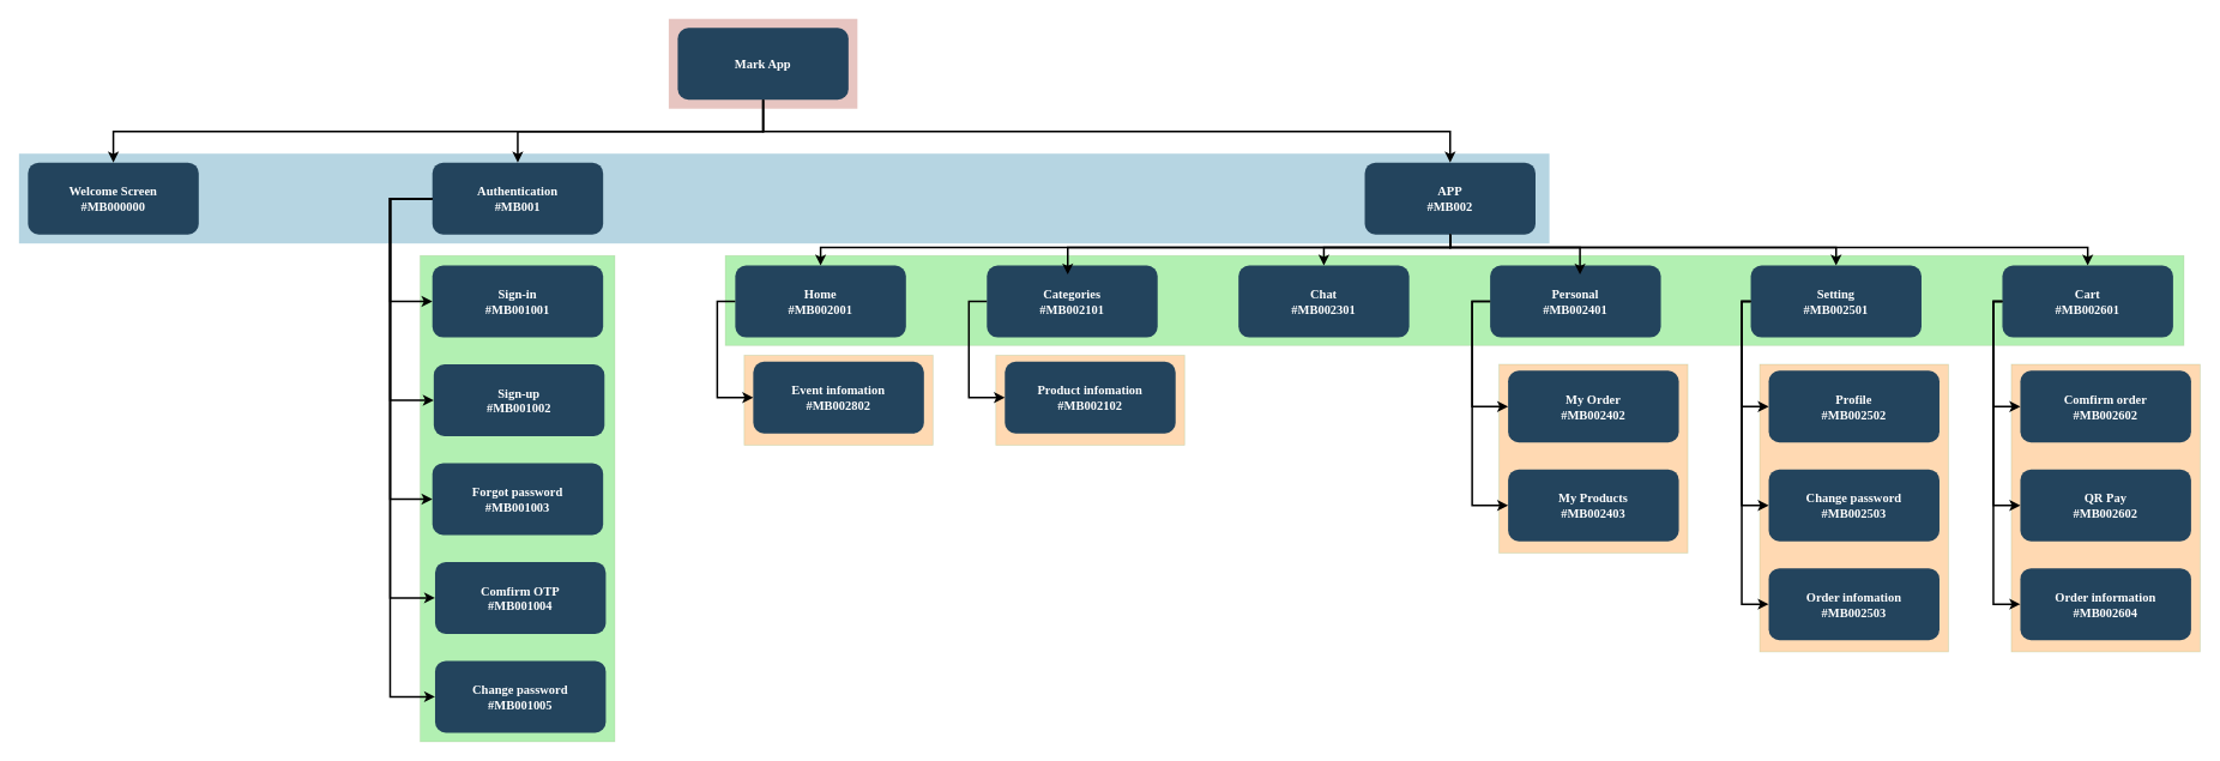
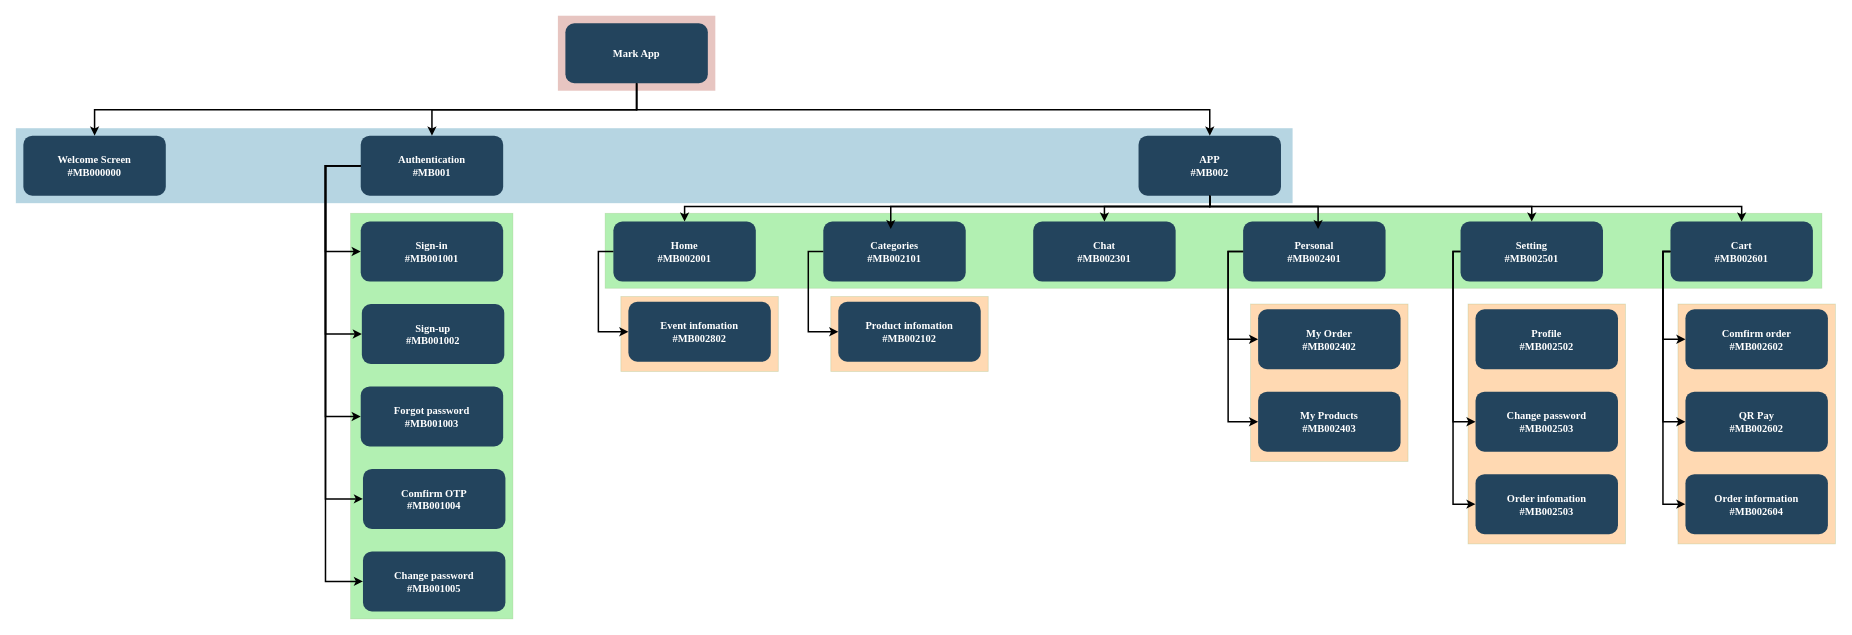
- <mxCell id="54" value="" style="edgeStyle=elbowEdgeStyle;elbow=vertical;strokeWidth=2;rounded=0;entryX=0;entryY=0.5;entryDx=0;entryDy=0;exitX=0;exitY=0.5;exitDx=0;exitDy=0;" parent="1" source="26" target="27" edge="1"><mxGeometry x="331" y="275.5" width="100" height="100" as="geometry"><mxPoint x="1667" y="345" as="sourcePoint" /><mxPoint x="1687" y="462" as="targetPoint" /><Array as="points"><mxPoint x="1937" y="395" /><mxPoint x="1647" y="415" /><mxPoint x="1097" y="425" /><mxPoint x="827" y="425" /><mxPoint x="1067" y="315" /><mxPoint x="1137" y="301" /><mxPoint x="1147" y="317" /></Array></mxGeometry></mxCell>
